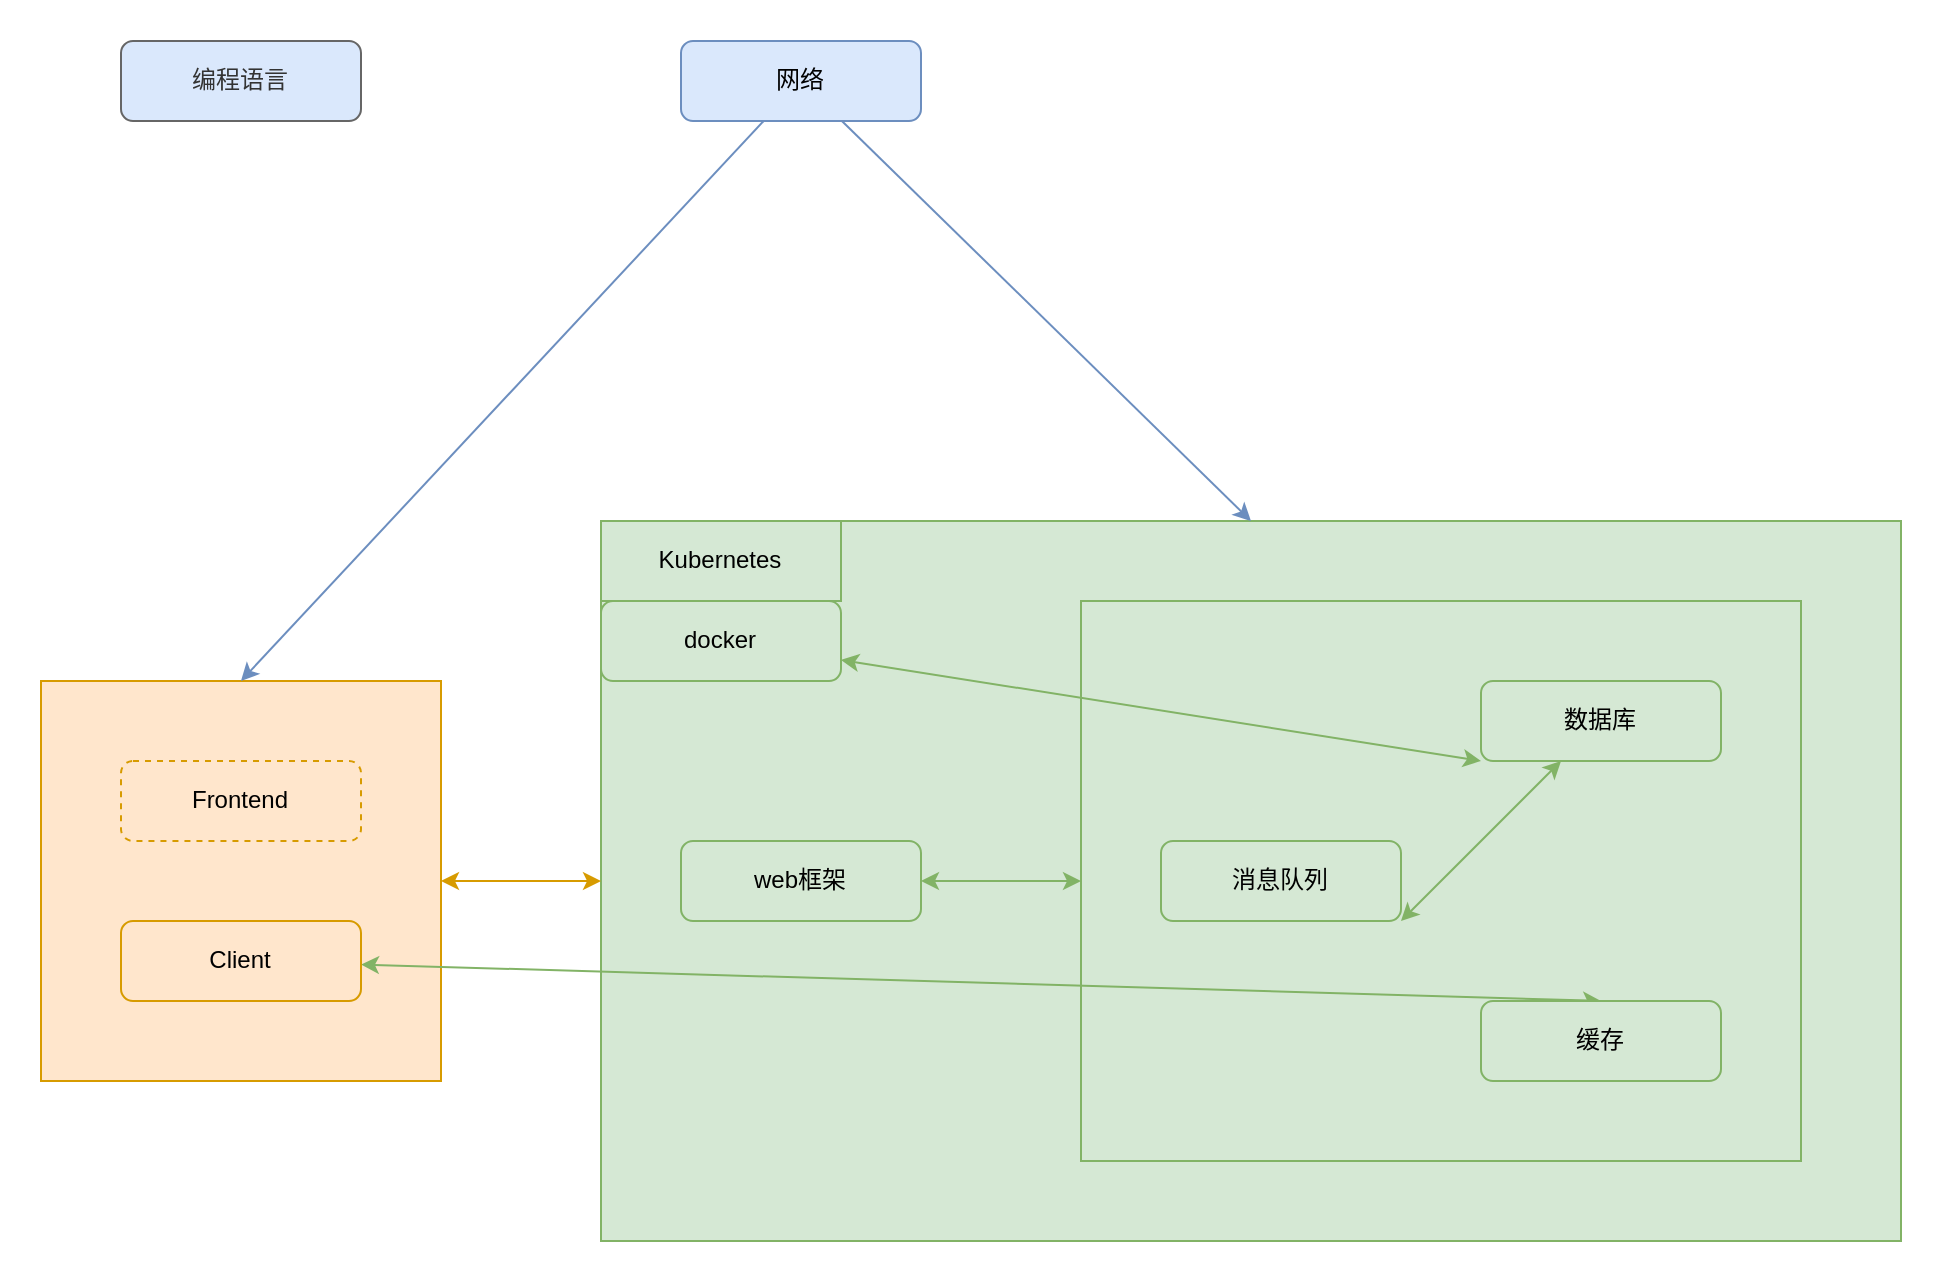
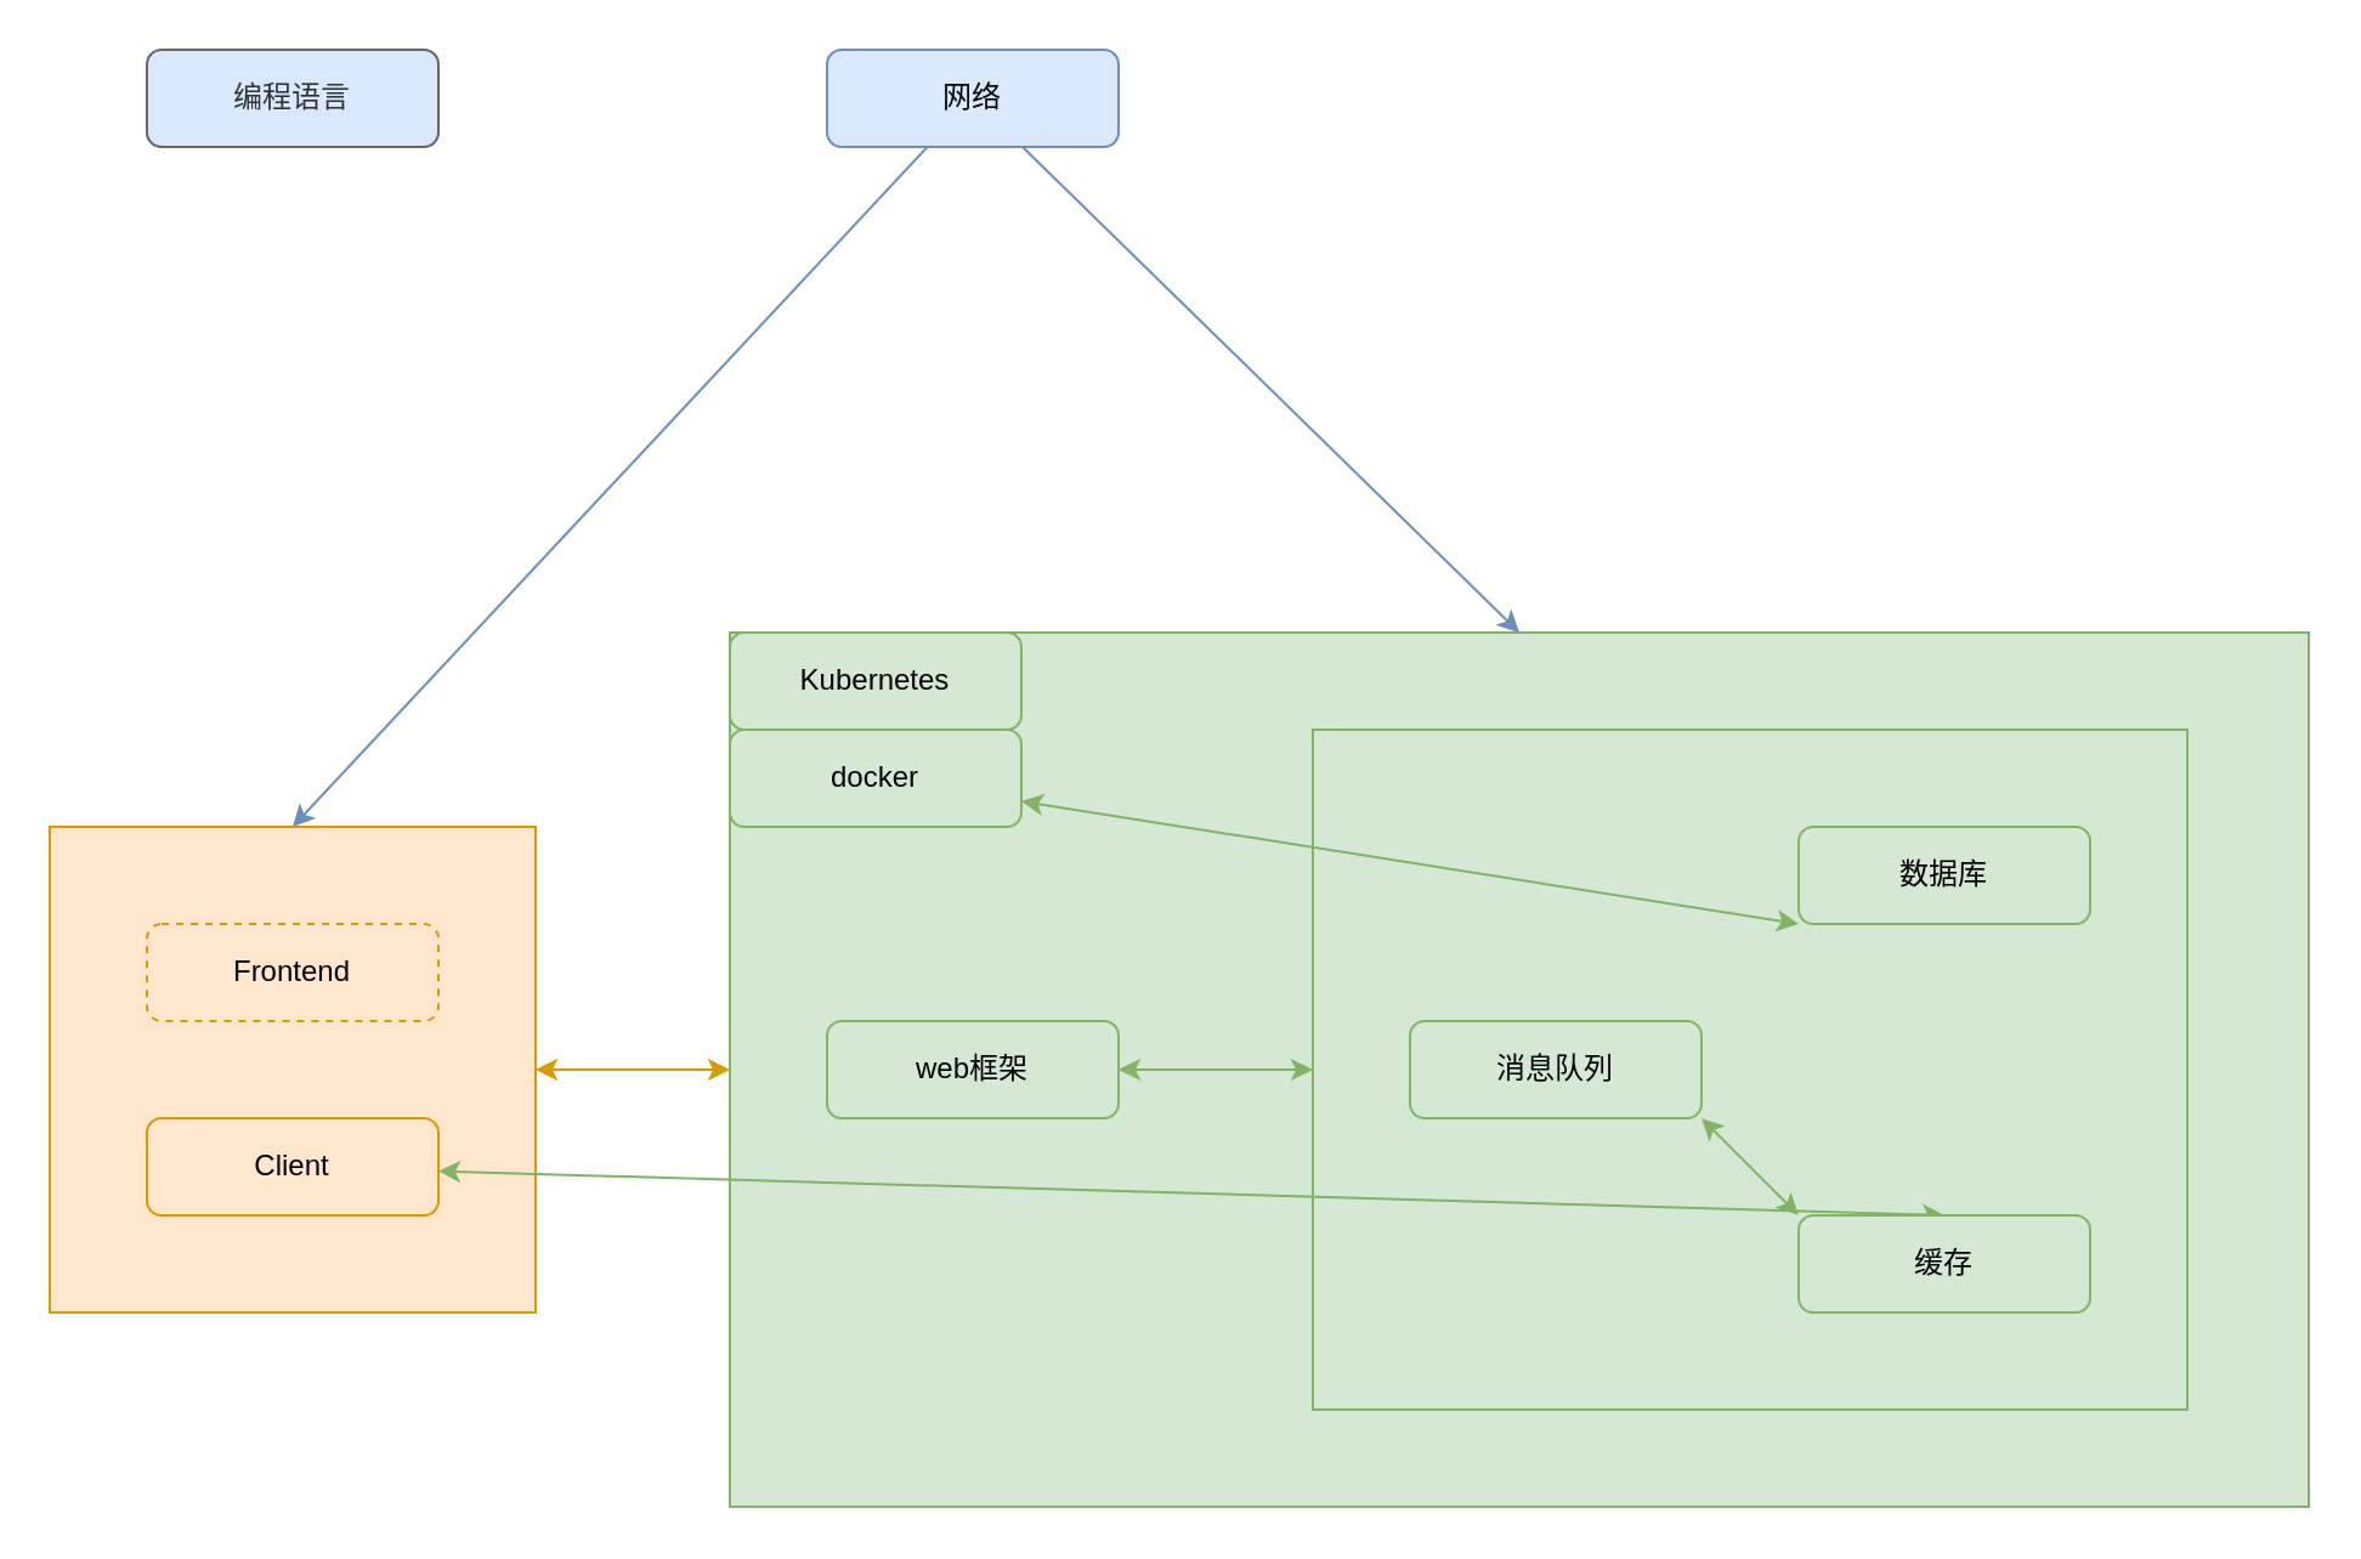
- <mxCell id="15" value="Kubernetes" style="whiteSpace=wrap;html=1;fillColor=#d5e8d4;strokeColor=#82b366;rounded=0;" vertex="1" parent="1"><mxGeometry x="300" y="260" width="120" height="40" as="geometry" /></mxCell>
+ <mxCell id="15" value="Kubernetes" style="rounded=1;whiteSpace=wrap;html=1;fillColor=#d5e8d4;strokeColor=#82b366;" vertex="1" parent="1"><mxGeometry x="300" y="260" width="120" height="40" as="geometry" /></mxCell>
- <mxCell id="11" style="rounded=0;orthogonalLoop=1;jettySize=auto;html=1;exitX=1;exitY=1;exitDx=0;exitDy=0;startArrow=classic;startFill=1;fillColor=#d5e8d4;strokeColor=#82b366;" edge="1" parent="1" source="12" target="8"><mxGeometry relative="1" as="geometry" /></mxCell>
+ <mxCell id="11" style="rounded=0;orthogonalLoop=1;jettySize=auto;html=1;entryX=0;entryY=0;entryDx=0;entryDy=0;exitX=1;exitY=1;exitDx=0;exitDy=0;startArrow=classic;startFill=1;fillColor=#d5e8d4;strokeColor=#82b366;" edge="1" parent="1" source="12" target="10"><mxGeometry relative="1" as="geometry" /></mxCell>
